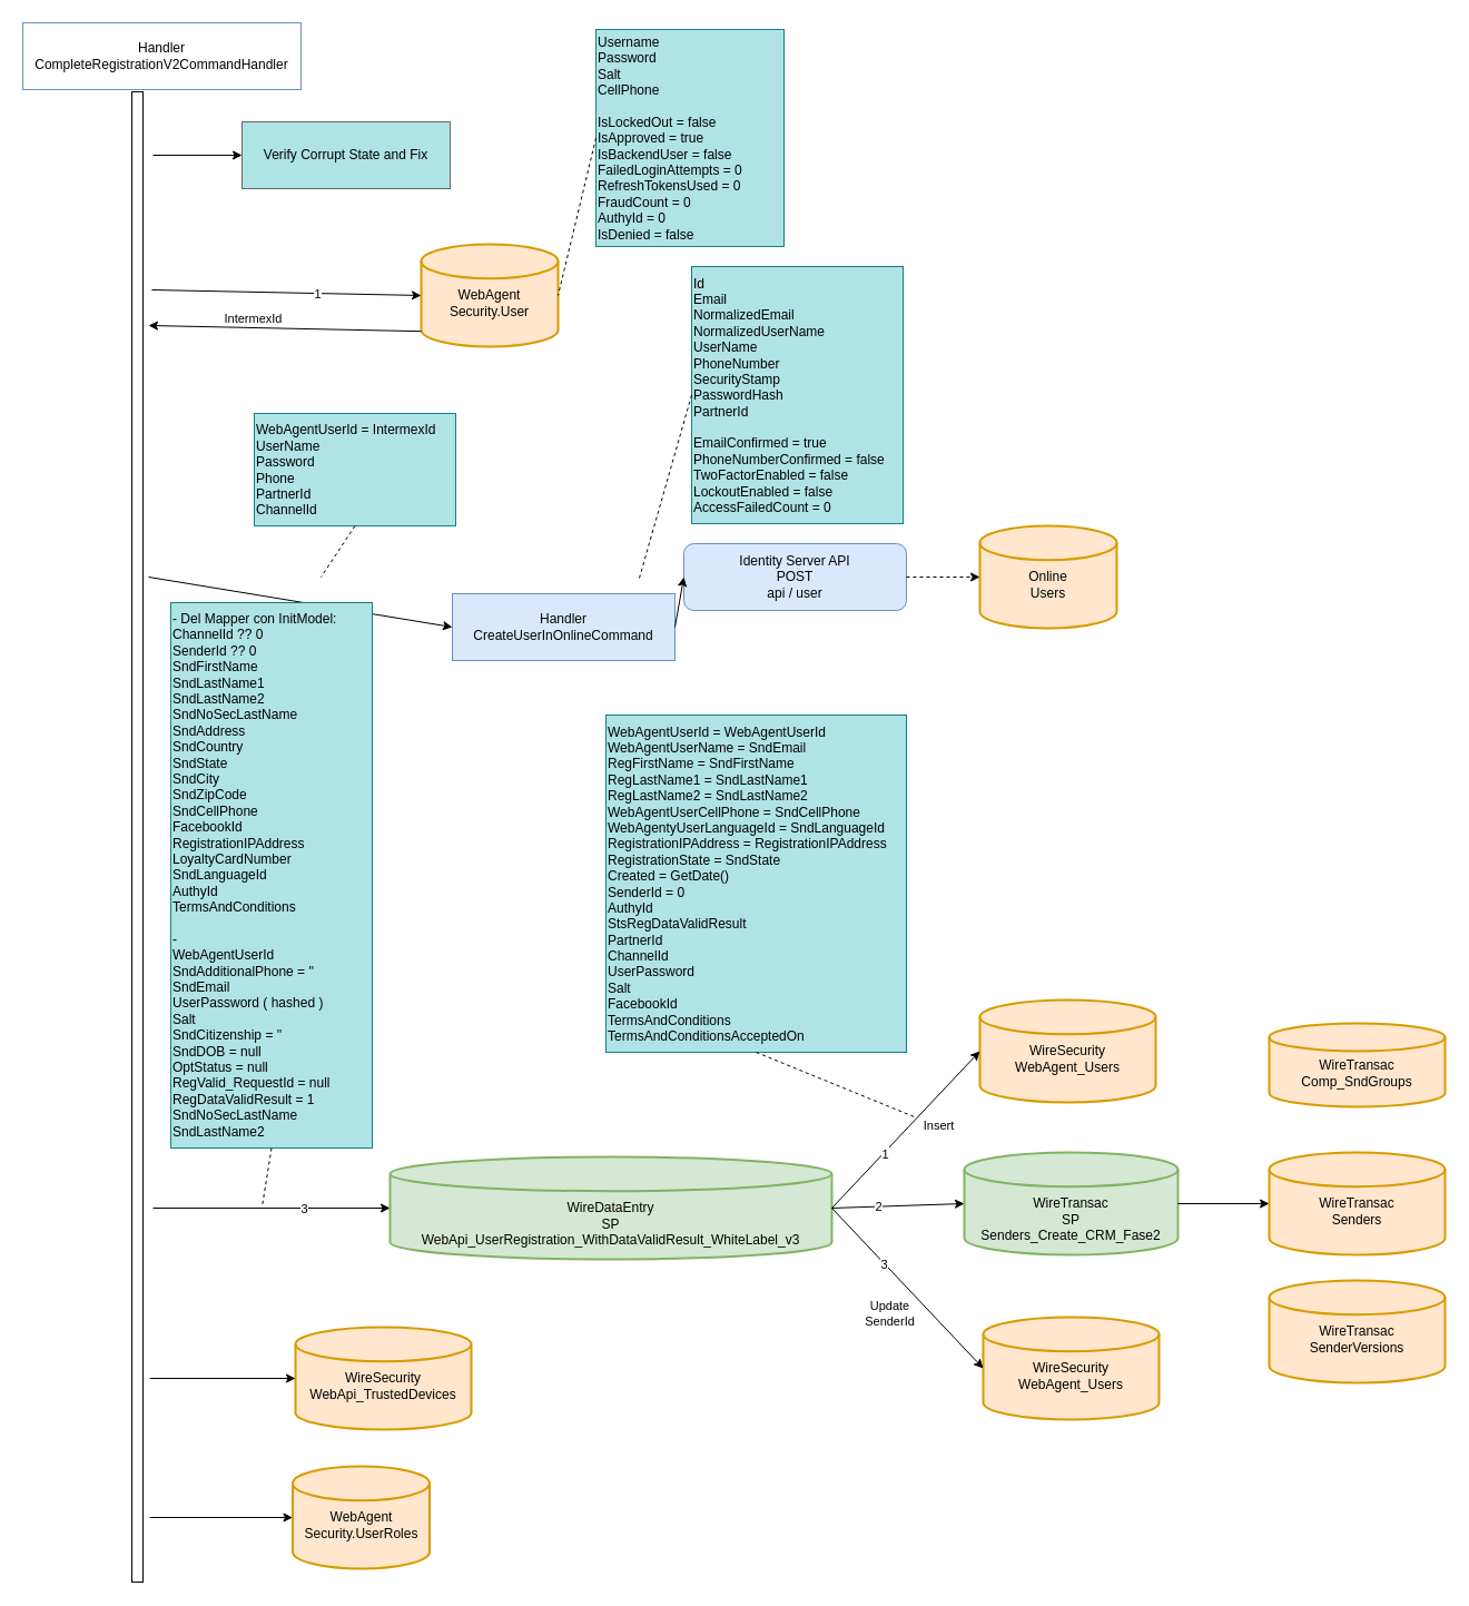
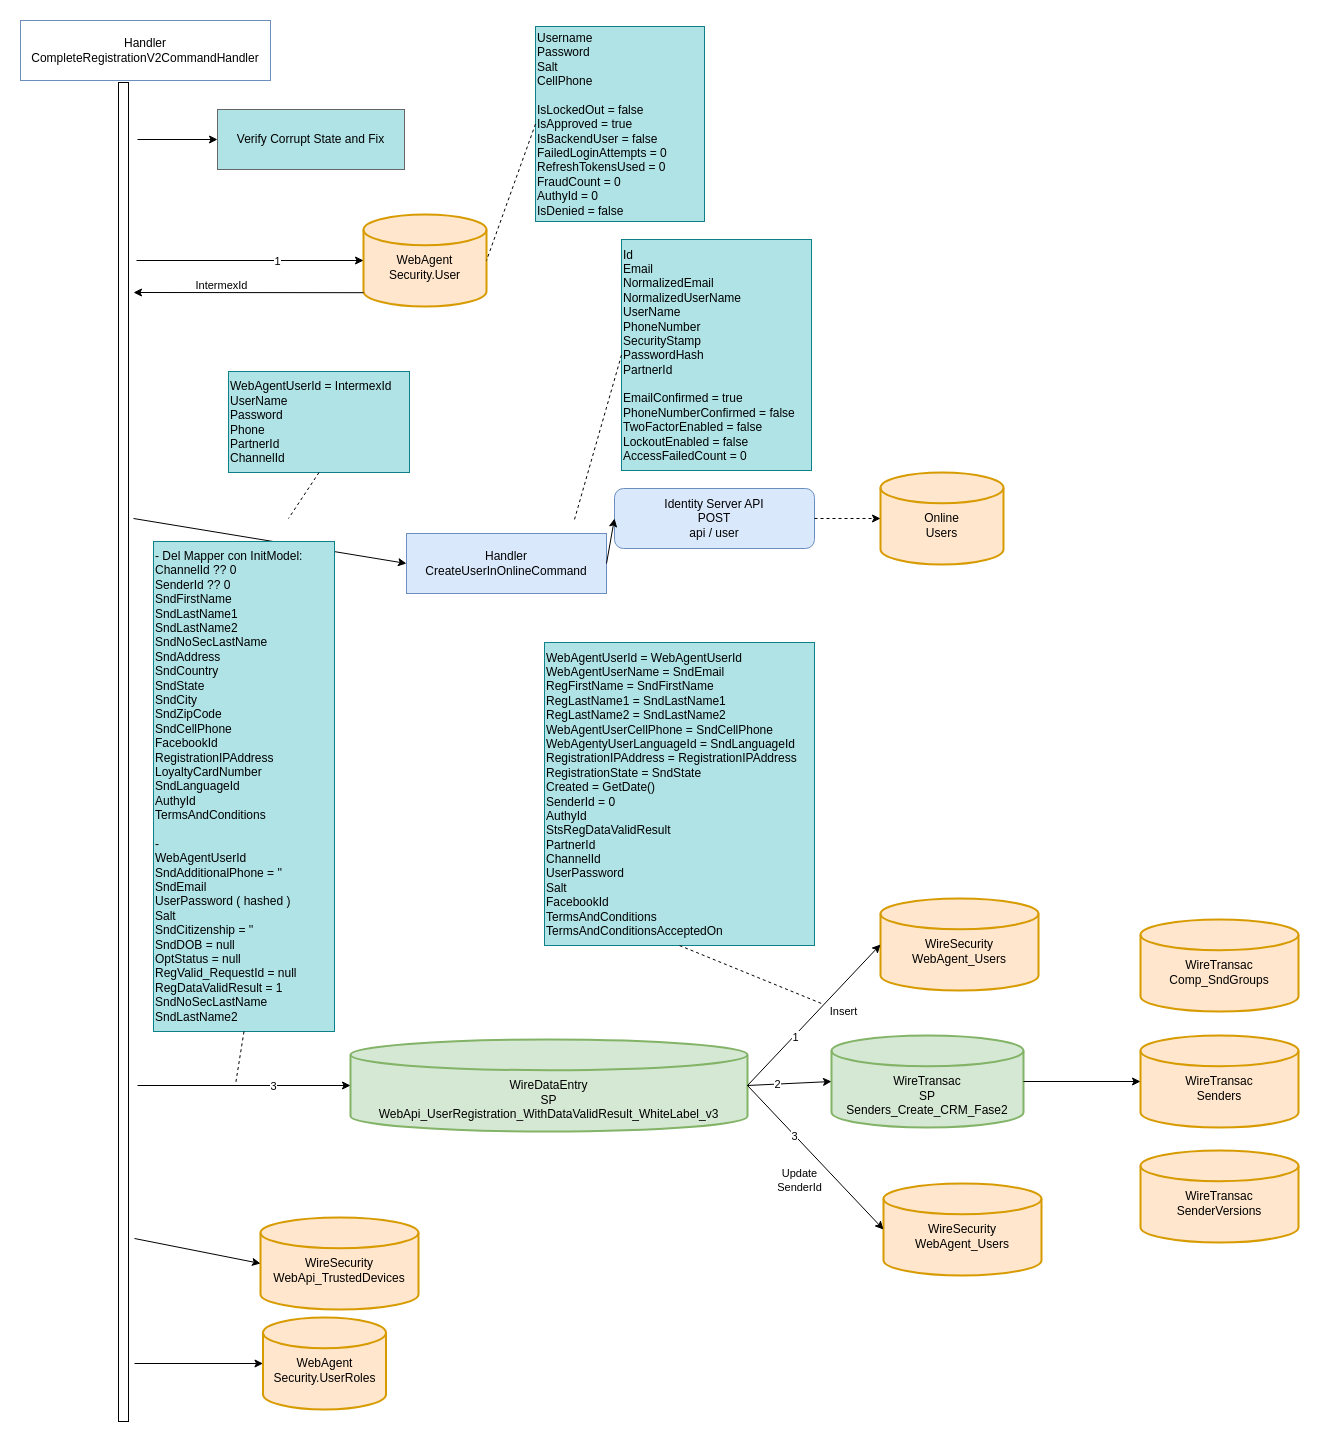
- <mxCell id="3" value="&lt;br&gt;WebAgent&lt;br&gt;Security.User" style="strokeWidth=2;html=1;shape=mxgraph.flowchart.database;whiteSpace=wrap;fillColor=#ffe6cc;strokeColor=#d79b00;" parent="1" vertex="1"><mxGeometry x="378" y="219" width="123" height="92" as="geometry" /></mxCell>
+ <mxCell id="3" value="&lt;br&gt;WebAgent&lt;br&gt;Security.User" style="strokeWidth=2;html=1;shape=mxgraph.flowchart.database;whiteSpace=wrap;fillColor=#ffe6cc;strokeColor=#d79b00;" parent="1" vertex="1"><mxGeometry x="363" y="214" width="123" height="92" as="geometry" /></mxCell>
- <mxCell id="36" value="&lt;br&gt;WireTransac&lt;br&gt;Comp_SndGroups" style="strokeWidth=2;html=1;shape=mxgraph.flowchart.database;whiteSpace=wrap;fillColor=#ffe6cc;strokeColor=#d79b00;" vertex="1" parent="1"><mxGeometry x="1140" y="919" width="158" height="75" as="geometry" /></mxCell>
+ <mxCell id="36" value="&lt;br&gt;WireTransac&lt;br&gt;Comp_SndGroups" style="strokeWidth=2;html=1;shape=mxgraph.flowchart.database;whiteSpace=wrap;fillColor=#ffe6cc;strokeColor=#d79b00;" vertex="1" parent="1"><mxGeometry x="1140" y="919" width="158" height="92" as="geometry" /></mxCell>
- <mxCell id="33" value="&lt;br&gt;&lt;br&gt;WireTransac&lt;br&gt;SP&lt;br&gt;Senders_Create_CRM_Fase2" style="strokeWidth=2;html=1;shape=mxgraph.flowchart.database;whiteSpace=wrap;fillColor=#d5e8d4;strokeColor=#82b366;" vertex="1" parent="1"><mxGeometry x="866" y="1035" width="192" height="92" as="geometry" /></mxCell>
+ <mxCell id="33" value="&lt;br&gt;&lt;br&gt;WireTransac&lt;br&gt;SP&lt;br&gt;Senders_Create_CRM_Fase2" style="strokeWidth=2;html=1;shape=mxgraph.flowchart.database;whiteSpace=wrap;fillColor=#d5e8d4;strokeColor=#82b366;" vertex="1" parent="1"><mxGeometry x="831" y="1035" width="192" height="92" as="geometry" /></mxCell>
- <mxCell id="8" value="&lt;br&gt;WireSecurity&lt;br&gt;WebApi_TrustedDevices" style="strokeWidth=2;html=1;shape=mxgraph.flowchart.database;whiteSpace=wrap;fillColor=#ffe6cc;strokeColor=#d79b00;" parent="1" vertex="1"><mxGeometry x="265" y="1192" width="158" height="92" as="geometry" /></mxCell>
+ <mxCell id="8" value="&lt;br&gt;WireSecurity&lt;br&gt;WebApi_TrustedDevices" style="strokeWidth=2;html=1;shape=mxgraph.flowchart.database;whiteSpace=wrap;fillColor=#ffe6cc;strokeColor=#d79b00;" parent="1" vertex="1"><mxGeometry x="260" y="1217" width="158" height="92" as="geometry" /></mxCell>
